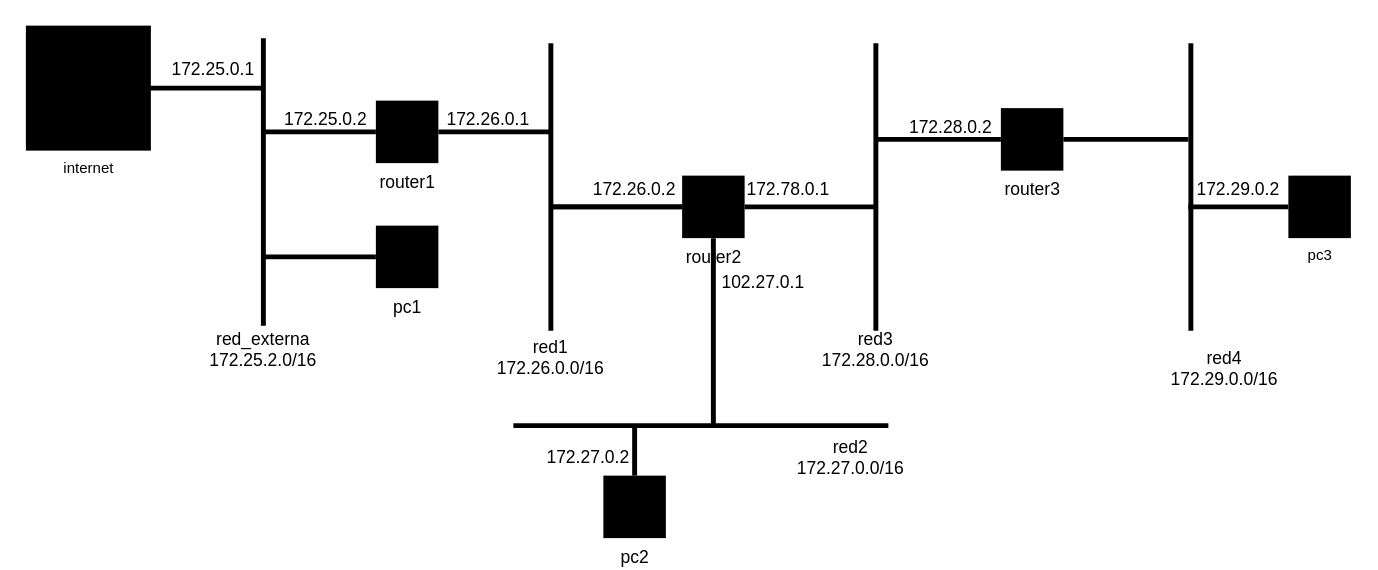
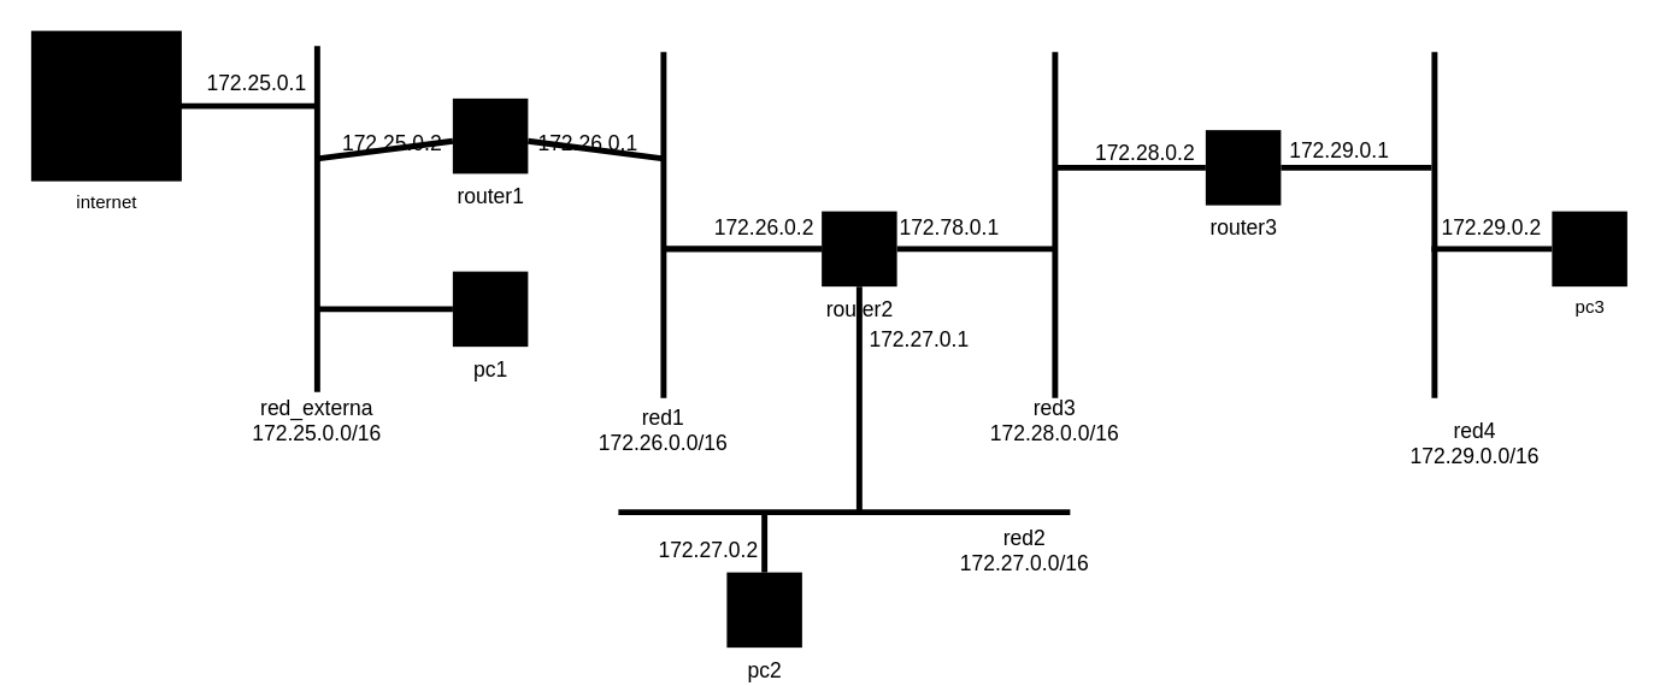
+ <mxCell id="33" value="&lt;div&gt;&lt;font style=&quot;font-size: 14px;&quot;&gt;172.29.0.1&lt;/font&gt;&lt;/div&gt;" style="text;strokeColor=none;align=center;fillColor=none;html=1;verticalAlign=middle;whiteSpace=wrap;rounded=0;" vertex="1" parent="1"><mxGeometry x="859" y="85" width="60" height="30" as="geometry" /></mxCell>
- <mxCell id="9" value="&lt;font style=&quot;font-size: 14px;&quot;&gt;router1&lt;/font&gt;" style="fillColor=#000000;aspect=fixed;sketch=0;pointerEvents=1;shadow=0;dashed=0;html=1;strokeColor=none;labelPosition=center;verticalLabelPosition=bottom;outlineConnect=0;verticalAlign=top;align=center;shape=mxgraph.openstack.neutron_router;" vertex="1" parent="1"><mxGeometry x="300" y="80" width="50" height="50" as="geometry" /></mxCell>
+ <mxCell id="9" value="&lt;font style=&quot;font-size: 14px;&quot;&gt;router1&lt;/font&gt;" style="fillColor=#000000;aspect=fixed;sketch=0;pointerEvents=1;shadow=0;dashed=0;html=1;strokeColor=none;labelPosition=center;verticalLabelPosition=bottom;outlineConnect=0;verticalAlign=top;align=center;shape=mxgraph.openstack.neutron_router;" vertex="1" parent="1"><mxGeometry x="300" y="65" width="50" height="50" as="geometry" /></mxCell>
- <mxCell id="27" value="&lt;div&gt;&lt;font style=&quot;font-size: 14px;&quot;&gt;102.27.0.1&lt;/font&gt;&lt;/div&gt;" style="text;strokeColor=none;align=center;fillColor=none;html=1;verticalAlign=middle;whiteSpace=wrap;rounded=0;" vertex="1" parent="1"><mxGeometry x="580" y="210" width="60" height="30" as="geometry" /></mxCell>
+ <mxCell id="27" value="&lt;div&gt;&lt;font style=&quot;font-size: 14px;&quot;&gt;172.27.0.1&lt;/font&gt;&lt;/div&gt;" style="text;strokeColor=none;align=center;fillColor=none;html=1;verticalAlign=middle;whiteSpace=wrap;rounded=0;" vertex="1" parent="1"><mxGeometry x="580" y="210" width="60" height="30" as="geometry" /></mxCell>
- <mxCell id="3" value="&lt;div align=&quot;center&quot;&gt;&lt;font style=&quot;font-size: 14px;&quot;&gt;red_externa&lt;/font&gt;&lt;/div&gt;&lt;div align=&quot;center&quot;&gt;&lt;font style=&quot;font-size: 14px;&quot;&gt;172.25.2.0/16&lt;/font&gt;&lt;/div&gt;" style="text;strokeColor=none;align=center;fillColor=none;html=1;verticalAlign=middle;whiteSpace=wrap;rounded=0;" vertex="1" parent="1"><mxGeometry x="180" y="264" width="60" height="30" as="geometry" /></mxCell>
+ <mxCell id="3" value="&lt;div align=&quot;center&quot;&gt;&lt;font style=&quot;font-size: 14px;&quot;&gt;red_externa&lt;/font&gt;&lt;/div&gt;&lt;div align=&quot;center&quot;&gt;&lt;font style=&quot;font-size: 14px;&quot;&gt;172.25.0.0/16&lt;/font&gt;&lt;/div&gt;" style="text;strokeColor=none;align=center;fillColor=none;html=1;verticalAlign=middle;whiteSpace=wrap;rounded=0;" vertex="1" parent="1"><mxGeometry x="180" y="264" width="60" height="30" as="geometry" /></mxCell>
